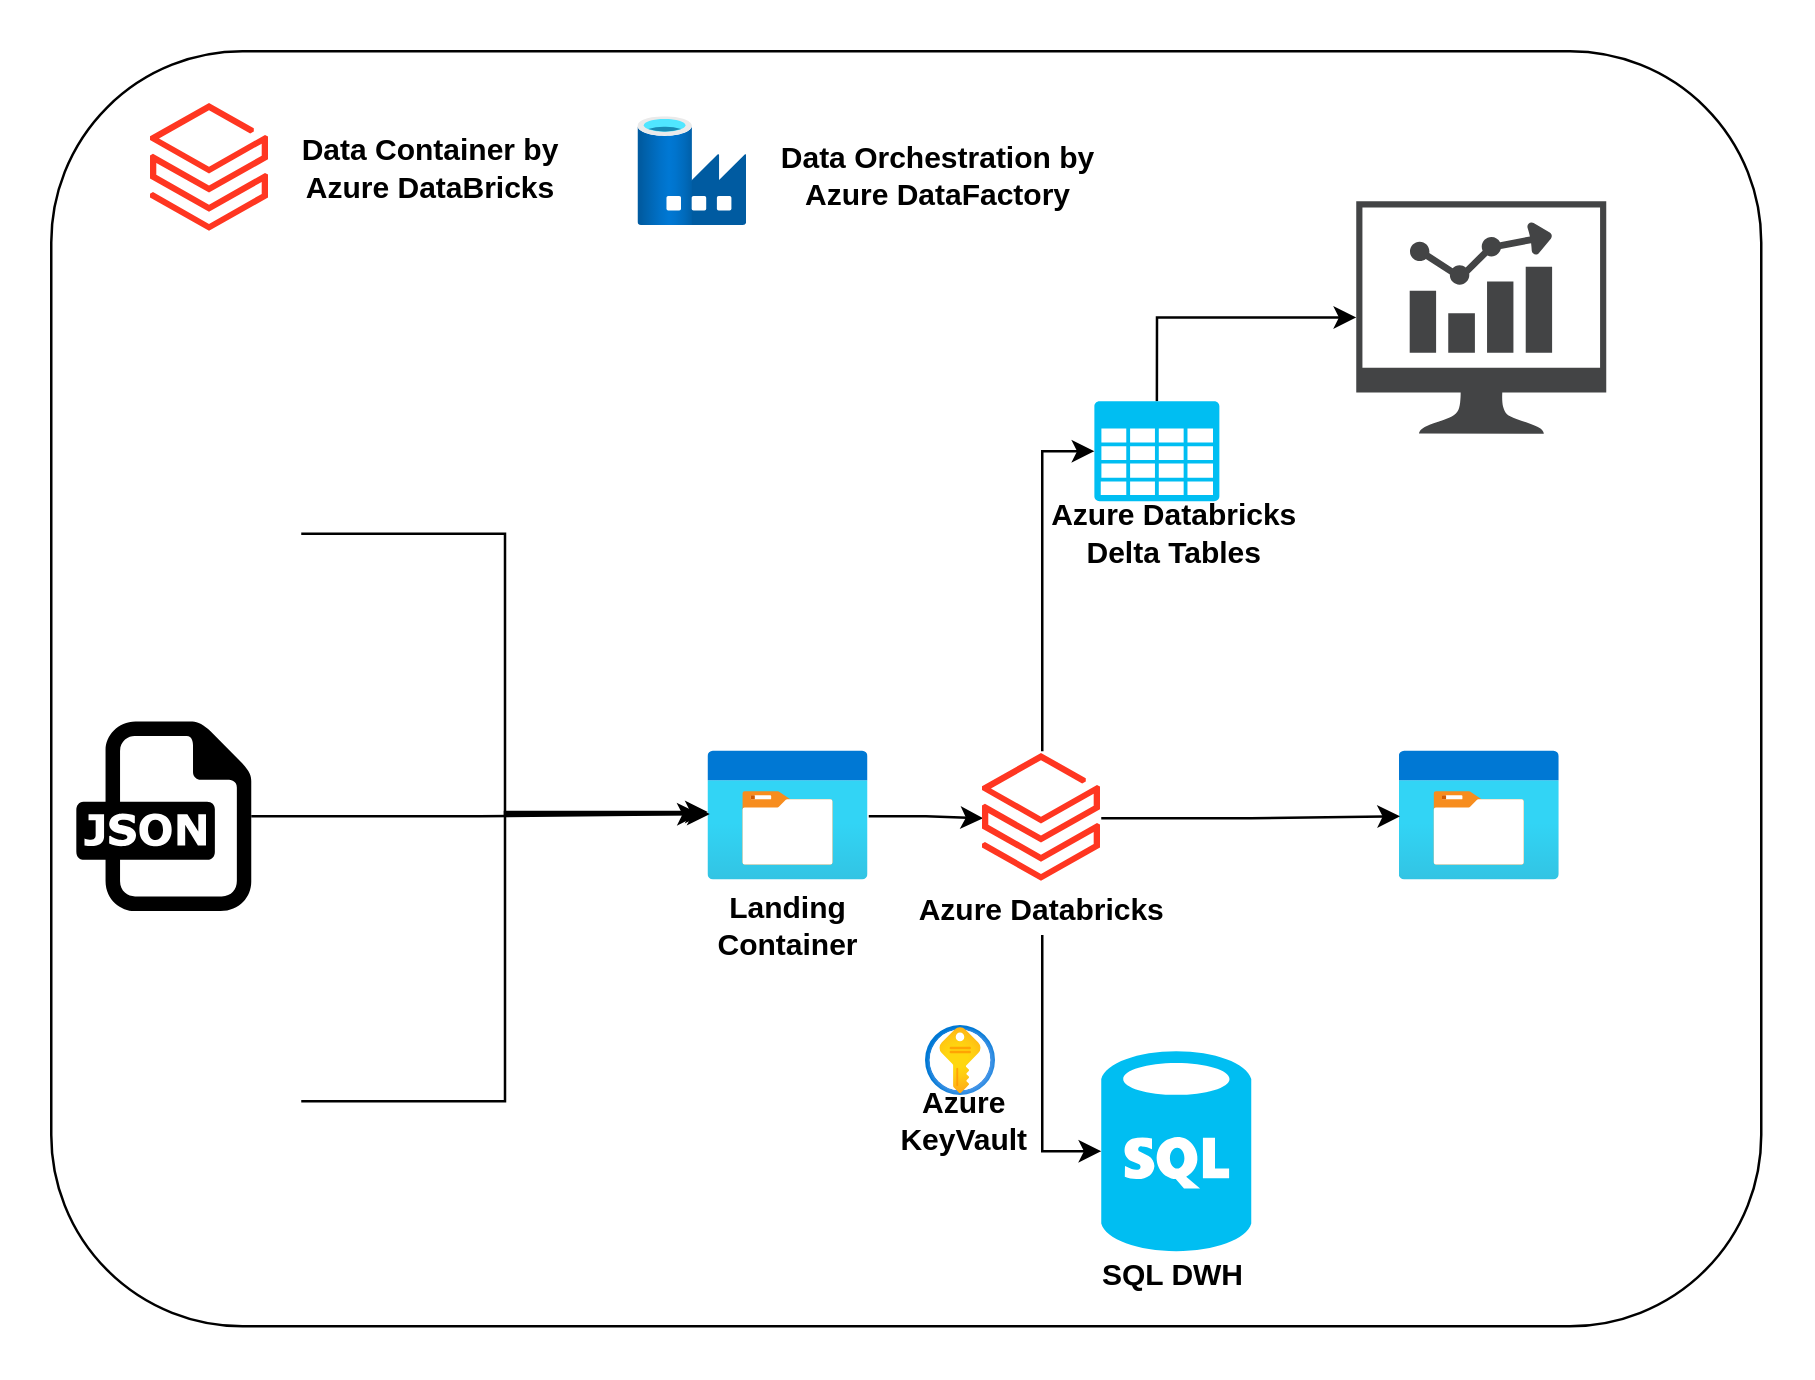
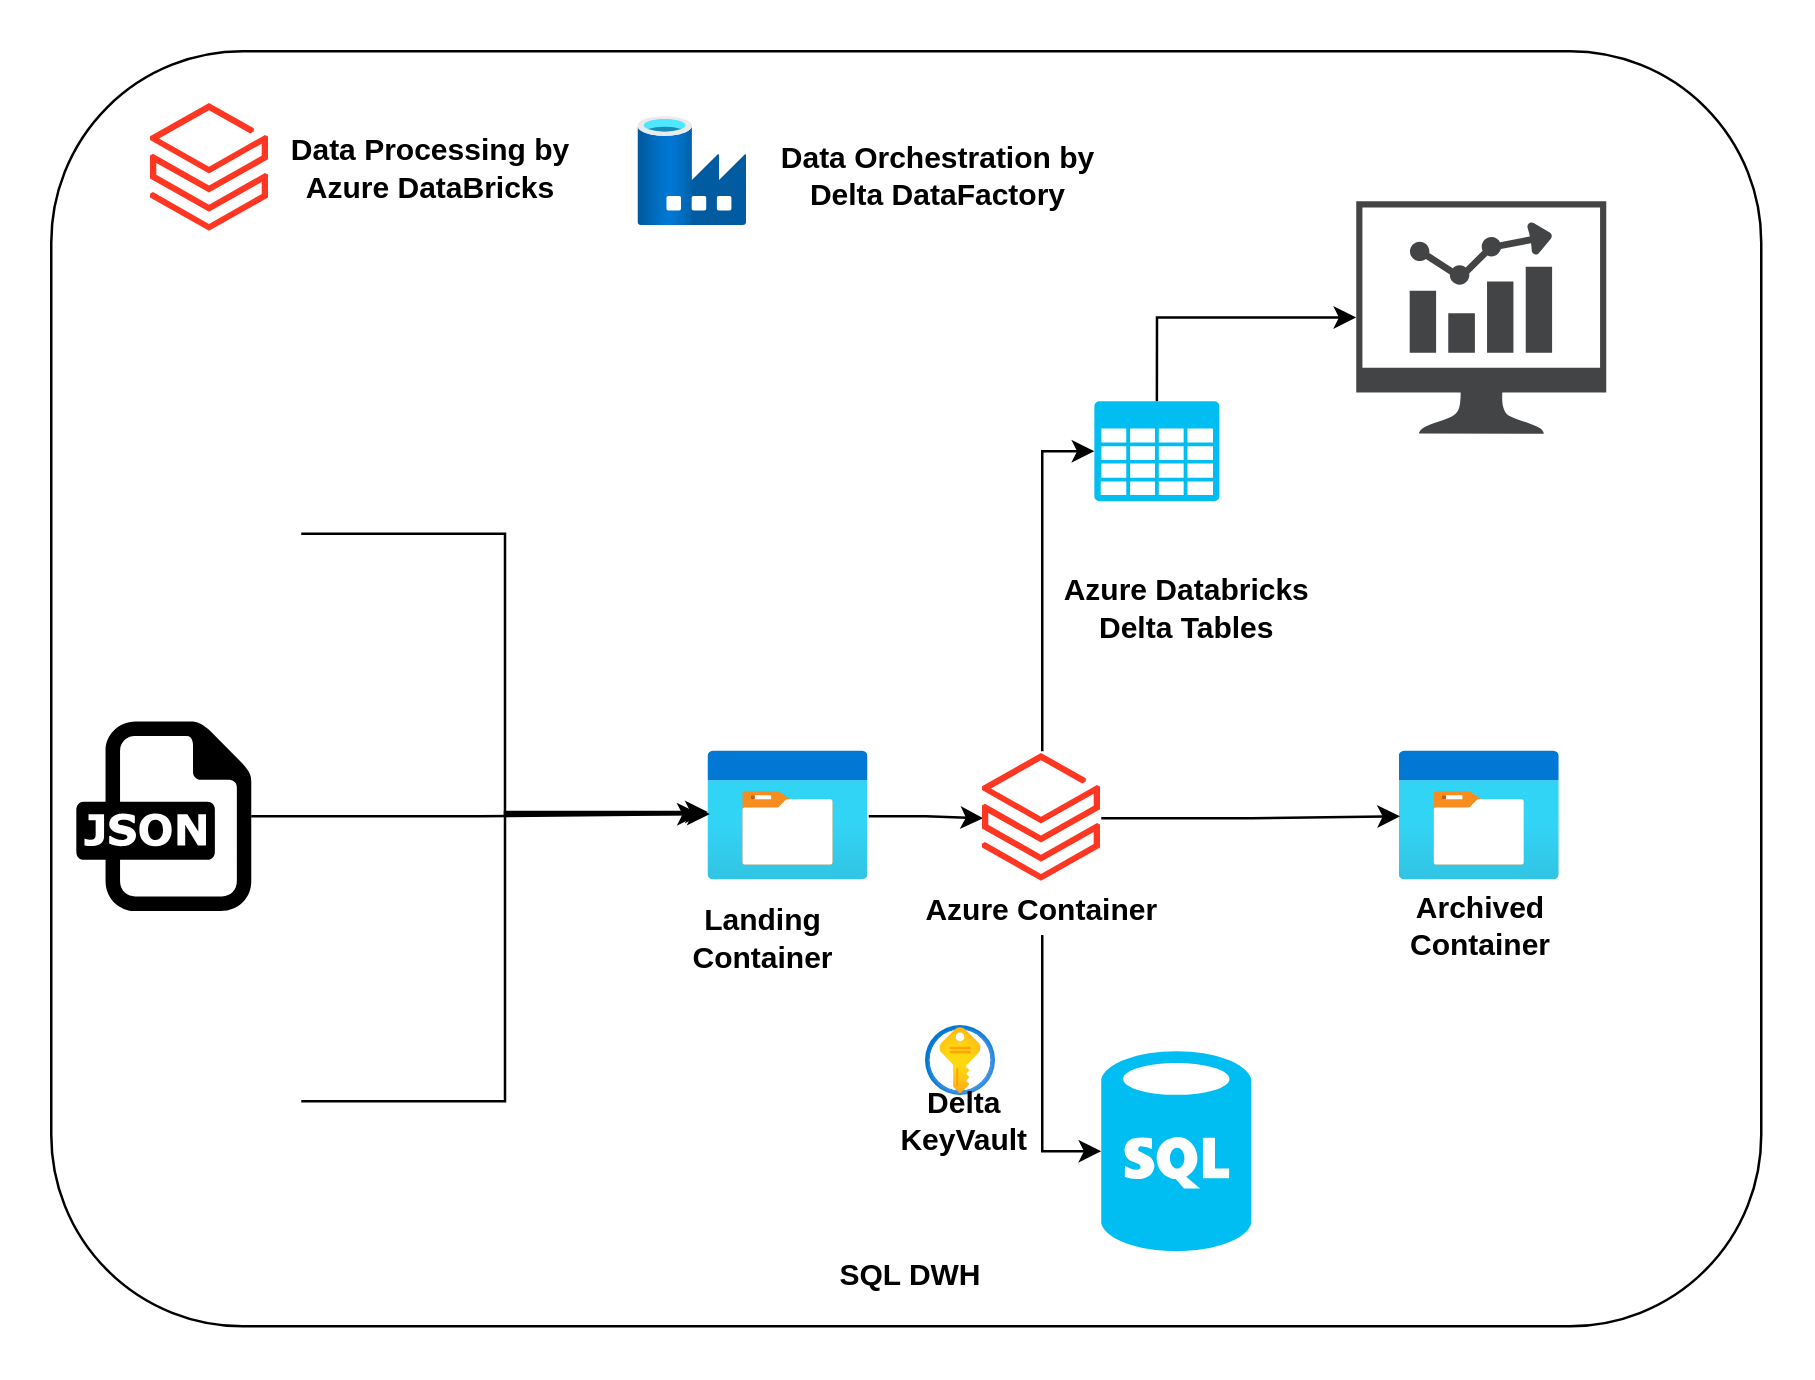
- <mxCell id="20" value="&lt;b&gt;Data Container by Azure DataBricks&lt;/b&gt;" style="text;html=1;strokeColor=none;fillColor=none;align=center;verticalAlign=middle;whiteSpace=wrap;rounded=0;" parent="1" vertex="1"><mxGeometry x="107.21" y="56.75" width="130" height="20" as="geometry" /></mxCell>
+ <mxCell id="20" value="&lt;b&gt;Data Processing by Azure DataBricks&lt;/b&gt;" style="text;html=1;strokeColor=none;fillColor=none;align=center;verticalAlign=middle;whiteSpace=wrap;rounded=0;" parent="1" vertex="1"><mxGeometry x="107.21" y="56.75" width="130" height="20" as="geometry" /></mxCell>
- <mxCell id="21" value="&lt;b&gt;Data Orchestration by Azure DataFactory&lt;/b&gt;" style="text;html=1;strokeColor=none;fillColor=none;align=center;verticalAlign=middle;whiteSpace=wrap;rounded=0;" parent="1" vertex="1"><mxGeometry x="310" y="60" width="130" height="20" as="geometry" /></mxCell>
+ <mxCell id="21" value="&lt;b&gt;Data Orchestration by Delta DataFactory&lt;/b&gt;" style="text;html=1;strokeColor=none;fillColor=none;align=center;verticalAlign=middle;whiteSpace=wrap;rounded=0;" parent="1" vertex="1"><mxGeometry x="310" y="60" width="130" height="20" as="geometry" /></mxCell>
- <mxCell id="22" value="&lt;b&gt;Azure Databricks Delta Tables&lt;/b&gt;" style="text;html=1;strokeColor=none;fillColor=none;align=center;verticalAlign=middle;whiteSpace=wrap;rounded=0;" parent="1" vertex="1"><mxGeometry x="417.75" y="203" width="102.5" height="20" as="geometry" /></mxCell>
+ <mxCell id="22" value="&lt;b&gt;Azure Databricks Delta Tables&lt;/b&gt;" style="text;html=1;strokeColor=none;fillColor=none;align=center;verticalAlign=middle;whiteSpace=wrap;rounded=0;" parent="1" vertex="1"><mxGeometry x="422.75" y="233" width="102.5" height="20" as="geometry" /></mxCell>
- <mxCell id="30" value="&lt;b&gt;Azure Databricks&lt;/b&gt;" style="text;html=1;strokeColor=none;fillColor=none;align=center;verticalAlign=middle;whiteSpace=wrap;rounded=0;" vertex="1" parent="1"><mxGeometry x="365.14" y="353.5" width="102.5" height="20" as="geometry" /></mxCell>
+ <mxCell id="30" value="&lt;b&gt;Azure Container&lt;/b&gt;" style="text;html=1;strokeColor=none;fillColor=none;align=center;verticalAlign=middle;whiteSpace=wrap;rounded=0;" vertex="1" parent="1"><mxGeometry x="365.14" y="353.5" width="102.5" height="20" as="geometry" /></mxCell>
- <mxCell id="14" value="&lt;b&gt;Landing Container&lt;/b&gt;" style="text;html=1;strokeColor=none;fillColor=none;align=center;verticalAlign=middle;whiteSpace=wrap;rounded=0;" parent="1" vertex="1"><mxGeometry x="295" y="360" width="40" height="20" as="geometry" /></mxCell>
+ <mxCell id="14" value="&lt;b&gt;Landing Container&lt;/b&gt;" style="text;html=1;strokeColor=none;fillColor=none;align=center;verticalAlign=middle;whiteSpace=wrap;rounded=0;" parent="1" vertex="1"><mxGeometry x="285" y="365" width="40" height="20" as="geometry" /></mxCell>
+ <mxCell id="16" value="&lt;b&gt;Archived Container&lt;/b&gt;" style="text;html=1;strokeColor=none;fillColor=none;align=center;verticalAlign=middle;whiteSpace=wrap;rounded=0;" parent="1" vertex="1"><mxGeometry x="571.5" y="360" width="40" height="20" as="geometry" /></mxCell>
- <mxCell id="23" value="&lt;b&gt;Azure KeyVault&lt;/b&gt;" style="text;html=1;strokeColor=none;fillColor=none;align=center;verticalAlign=middle;whiteSpace=wrap;rounded=0;" parent="1" vertex="1"><mxGeometry x="370" y="444" width="31" height="8" as="geometry" /></mxCell>
+ <mxCell id="23" value="&lt;b&gt;Delta KeyVault&lt;/b&gt;" style="text;html=1;strokeColor=none;fillColor=none;align=center;verticalAlign=middle;whiteSpace=wrap;rounded=0;" parent="1" vertex="1"><mxGeometry x="370" y="444" width="31" height="8" as="geometry" /></mxCell>
- <mxCell id="15" value="&lt;b&gt;SQL DWH&lt;/b&gt;" style="text;html=1;strokeColor=none;fillColor=none;align=center;verticalAlign=middle;whiteSpace=wrap;rounded=0;" parent="1" vertex="1"><mxGeometry x="439" y="500" width="60" height="20" as="geometry" /></mxCell>
+ <mxCell id="15" value="&lt;b&gt;SQL DWH&lt;/b&gt;" style="text;html=1;strokeColor=none;fillColor=none;align=center;verticalAlign=middle;whiteSpace=wrap;rounded=0;" parent="1" vertex="1"><mxGeometry x="334" y="500" width="60" height="20" as="geometry" /></mxCell>
